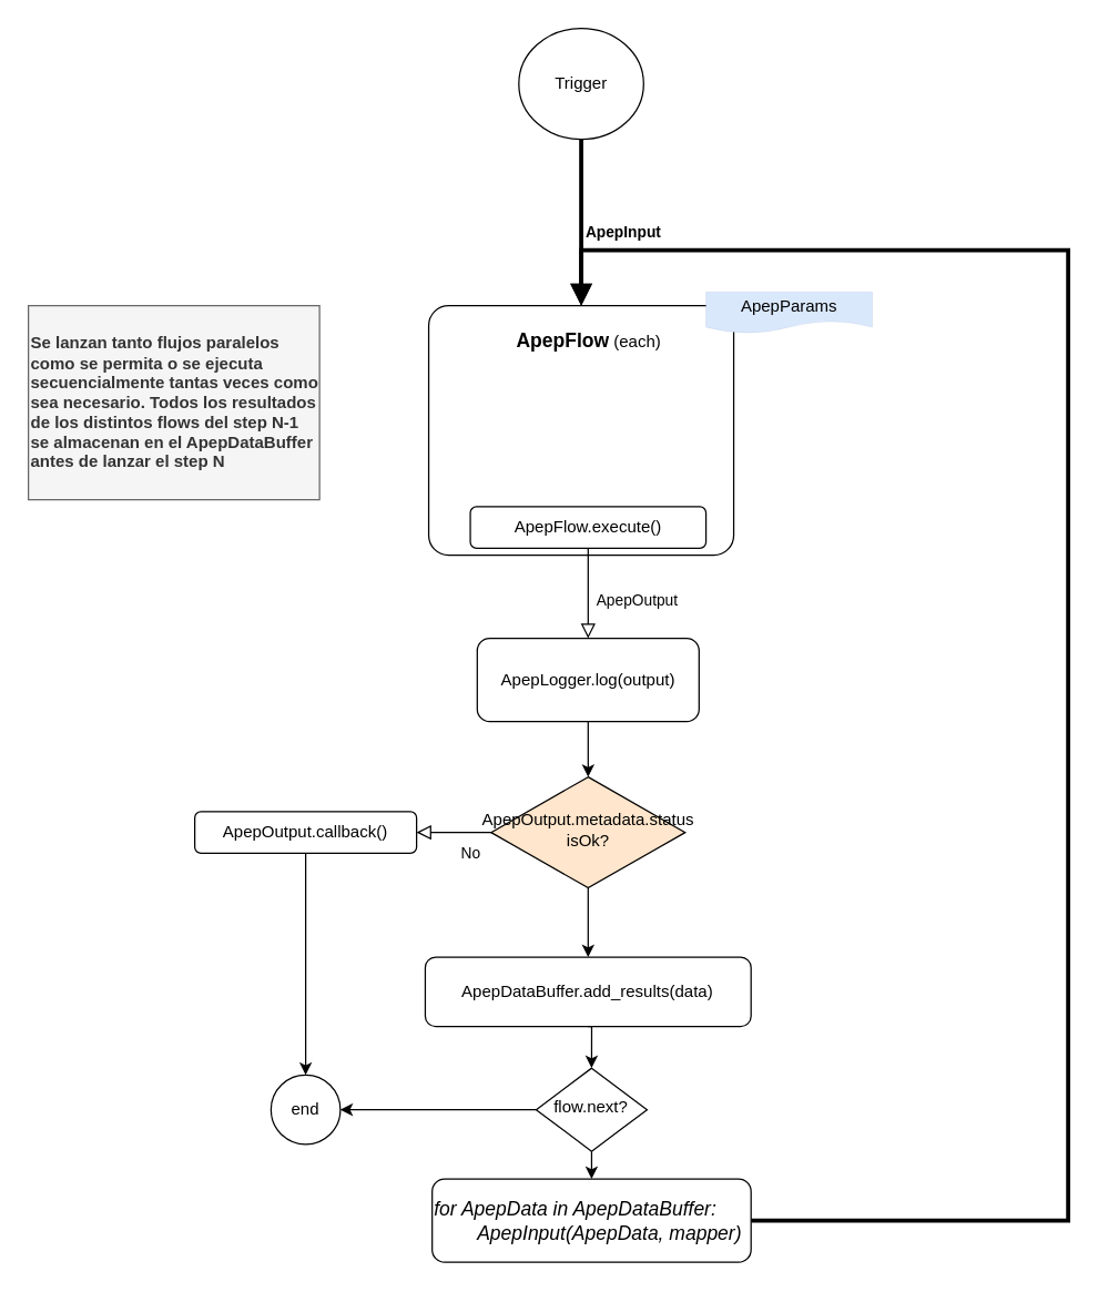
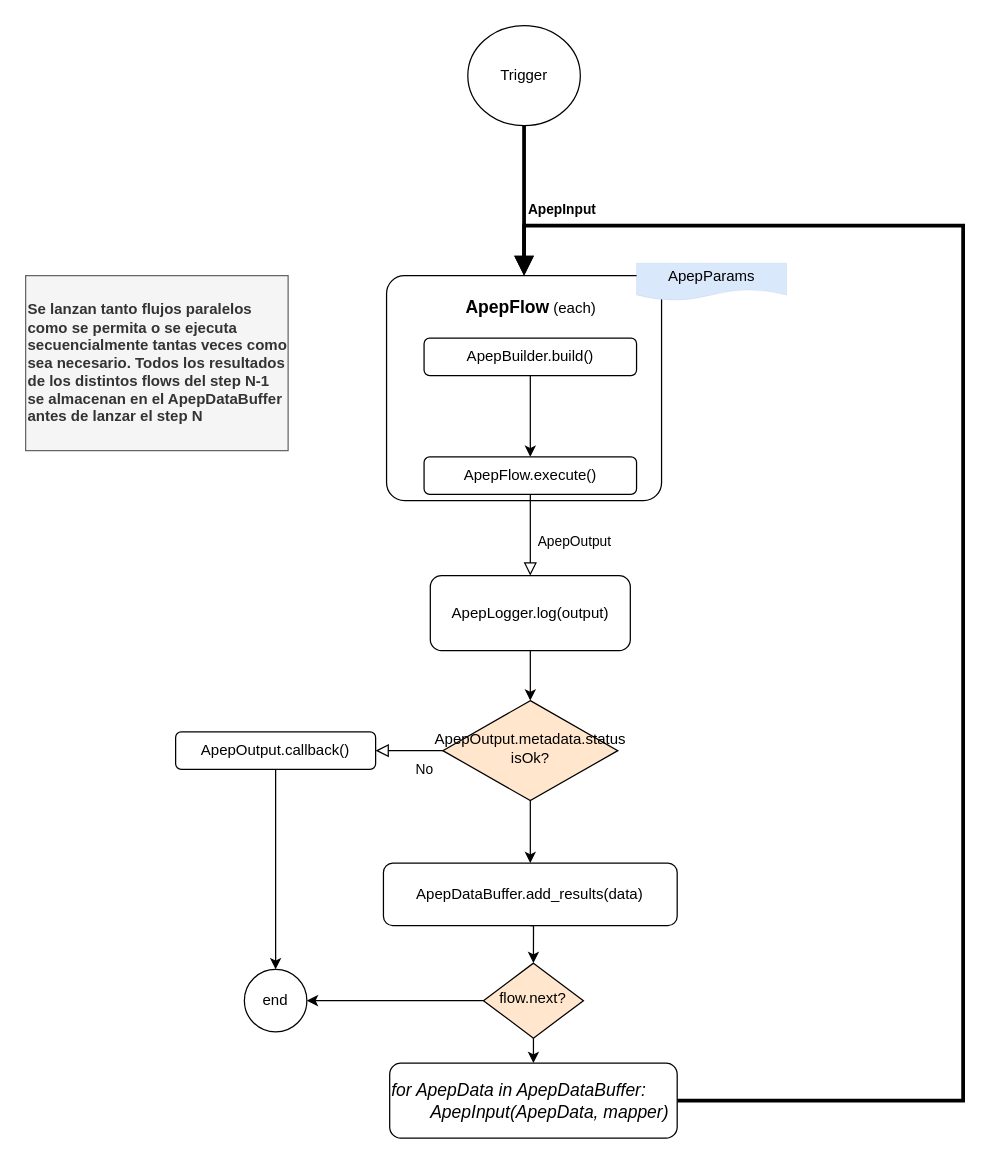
+ <mxCell id="5" value="ApepBuilder.build()" style="rounded=1;whiteSpace=wrap;html=1;fontSize=12;glass=0;strokeWidth=1;shadow=0;" vertex="1" parent="1"><mxGeometry x="338.75" y="270" width="170" height="30" as="geometry" /></mxCell>
+ <mxCell id="4" style="edgeStyle=orthogonalEdgeStyle;rounded=0;orthogonalLoop=1;jettySize=auto;html=1;exitX=0.5;exitY=1;exitDx=0;exitDy=0;" edge="1" parent="1" source="5" target="6"><mxGeometry relative="1" as="geometry" /></mxCell>
- <mxCell id="24" value="flow.next?" style="rhombus;whiteSpace=wrap;html=1;shadow=0;fontFamily=Helvetica;fontSize=12;align=center;strokeWidth=1;spacing=6;spacingTop=-4;" vertex="1" parent="1"><mxGeometry x="386.25" y="770" width="80" height="60" as="geometry" /></mxCell>
+ <mxCell id="24" value="flow.next?" style="rhombus;whiteSpace=wrap;html=1;shadow=0;fontFamily=Helvetica;fontSize=12;align=center;strokeWidth=1;spacing=6;spacingTop=-4;fillColor=#ffe6cc;" vertex="1" parent="1"><mxGeometry x="386.25" y="770" width="80" height="60" as="geometry" /></mxCell>
